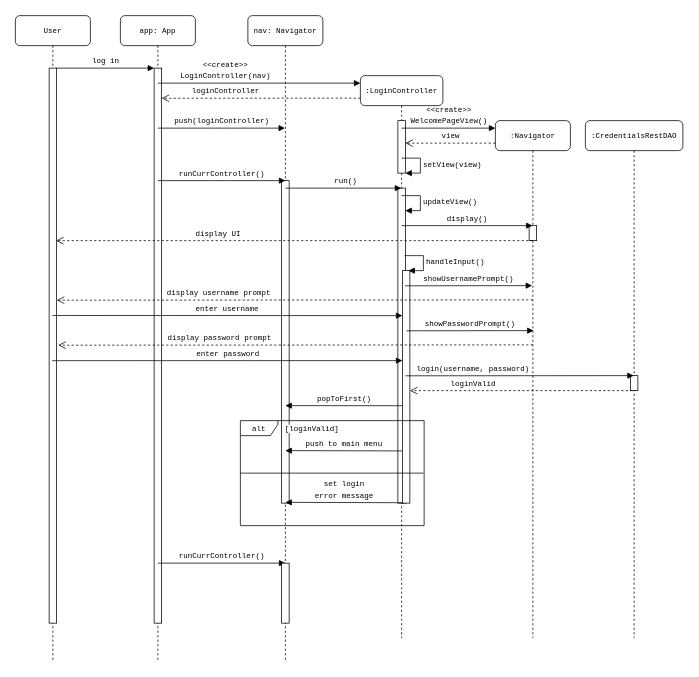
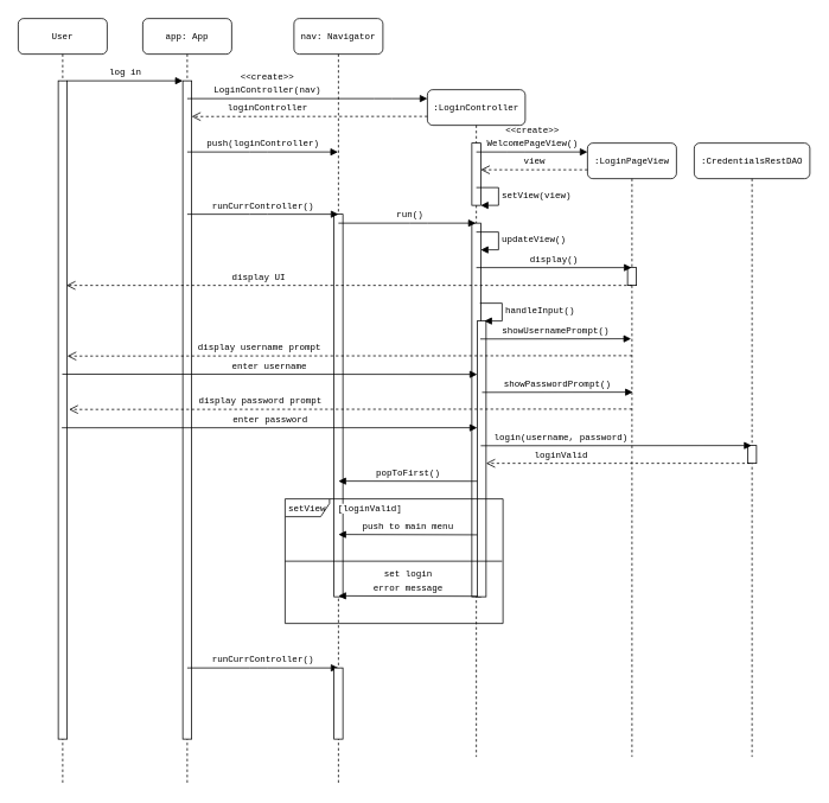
- <mxCell id="6" value="&lt;span style=&quot;font-family: &amp;#34;courier new&amp;#34; ; font-size: 10px&quot;&gt;:Navigator&lt;/span&gt;" style="shape=umlLifeline;perimeter=lifelinePerimeter;whiteSpace=wrap;html=1;container=1;collapsible=0;recursiveResize=0;outlineConnect=0;rounded=1;shadow=0;comic=0;labelBackgroundColor=none;strokeWidth=1;fontFamily=Verdana;fontSize=12;align=center;" parent="1" vertex="1"><mxGeometry x="660" y="160" width="100" height="690" as="geometry" /></mxCell>
+ <mxCell id="6" value="&lt;span style=&quot;font-family: &amp;#34;courier new&amp;#34; ; font-size: 10px&quot;&gt;:LoginPageView&lt;/span&gt;" style="shape=umlLifeline;perimeter=lifelinePerimeter;whiteSpace=wrap;html=1;container=1;collapsible=0;recursiveResize=0;outlineConnect=0;rounded=1;shadow=0;comic=0;labelBackgroundColor=none;strokeWidth=1;fontFamily=Verdana;fontSize=12;align=center;" parent="1" vertex="1"><mxGeometry x="660" y="160" width="100" height="690" as="geometry" /></mxCell>
- <mxCell id="42" value="&lt;font style=&quot;font-size: 10px&quot; face=&quot;Courier New&quot;&gt;alt&lt;/font&gt;" style="shape=umlFrame;whiteSpace=wrap;html=1;width=50;height=20;" vertex="1" parent="1"><mxGeometry x="320" y="560" width="245" height="140" as="geometry" /></mxCell>
+ <mxCell id="42" value="&lt;font style=&quot;font-size: 10px&quot; face=&quot;Courier New&quot;&gt;setView&lt;/font&gt;" style="shape=umlFrame;whiteSpace=wrap;html=1;width=50;height=20;" vertex="1" parent="1"><mxGeometry x="320" y="560" width="245" height="140" as="geometry" /></mxCell>
